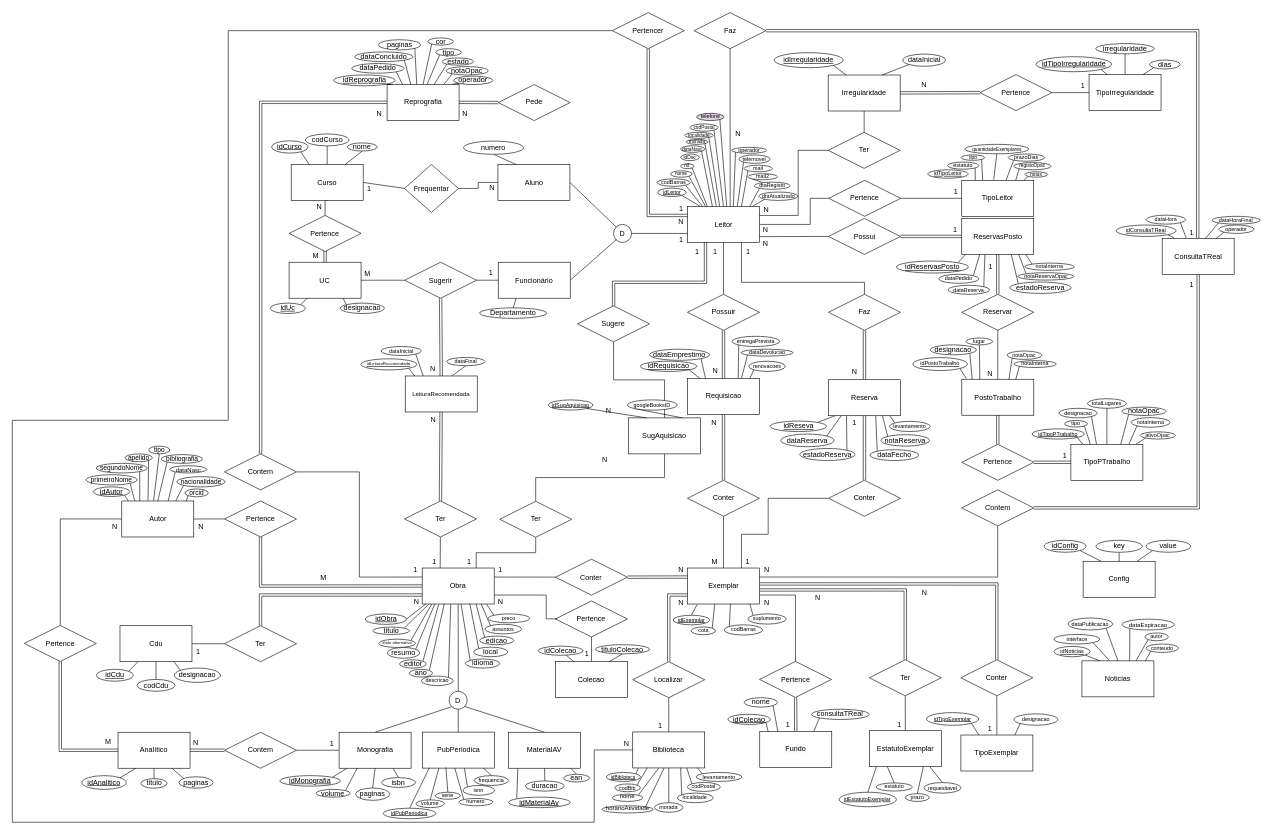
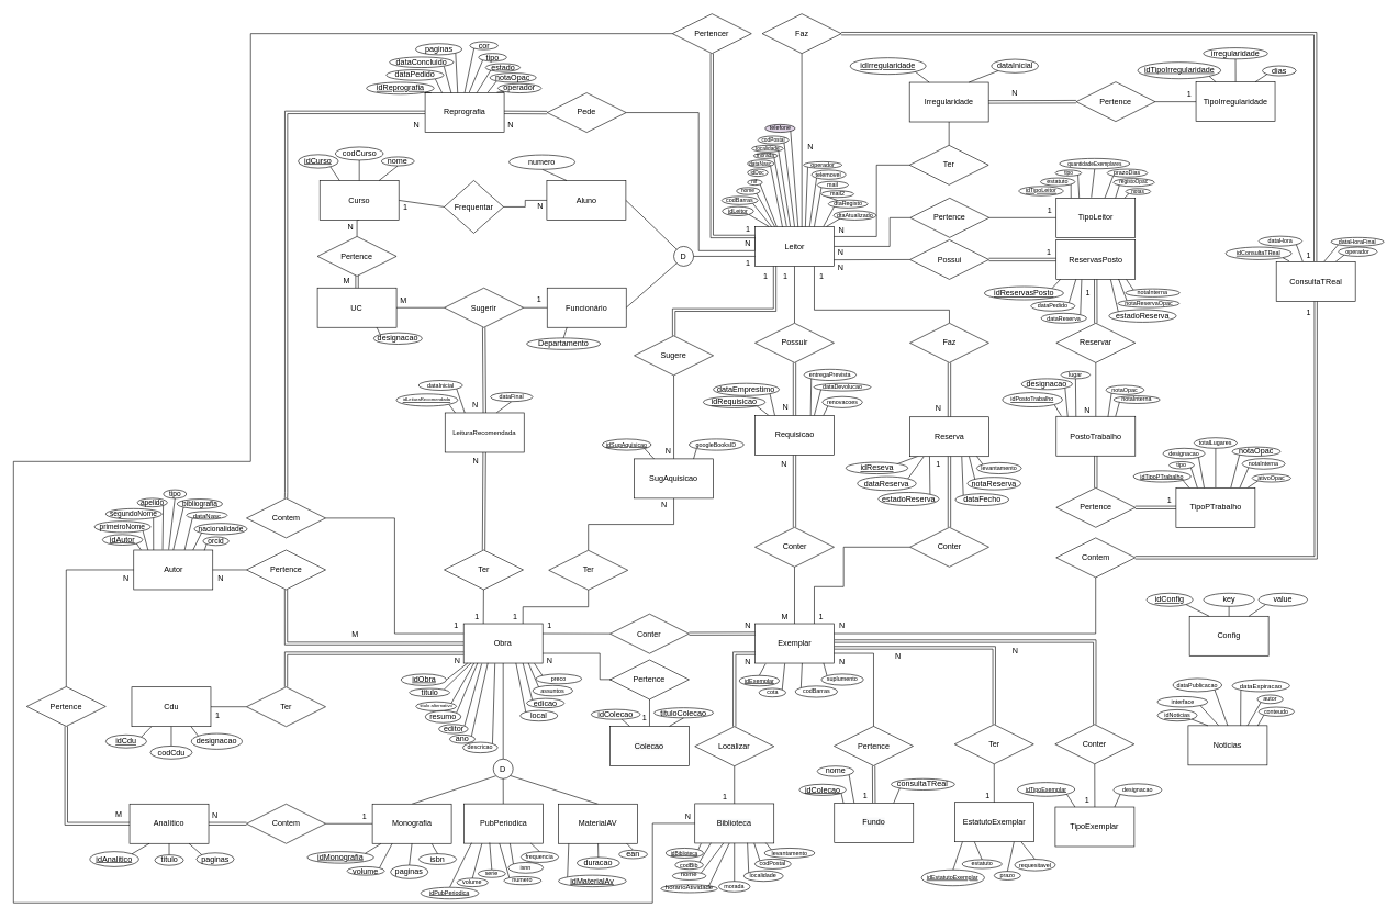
+ <mxCell id="6" style="edgeStyle=orthogonalEdgeStyle;rounded=0;orthogonalLoop=1;jettySize=auto;html=1;exitX=0;exitY=0.25;exitDx=0;exitDy=0;entryX=1;entryY=0.5;entryDx=0;entryDy=0;endArrow=none;endFill=0;fontSize=9;" edge="1" parent="1" source="7" target="94"><mxGeometry relative="1" as="geometry"><Array as="points"><mxPoint x="1146" y="380" /><mxPoint x="1060" y="380" /><mxPoint x="1060" y="170" /></Array></mxGeometry></mxCell>
- <mxCell id="295" style="rounded=0;orthogonalLoop=1;jettySize=auto;html=1;entryX=0.25;entryY=1;entryDx=0;entryDy=0;endArrow=none;endFill=0;strokeColor=#000000;exitX=1;exitY=0;exitDx=0;exitDy=0;" parent="1" source="296" target="292" edge="1"><mxGeometry relative="1" as="geometry"><mxPoint x="505.273" y="507.265" as="sourcePoint" /></mxGeometry></mxCell>
- <mxCell id="296" value="idUc" style="ellipse;whiteSpace=wrap;html=1;fontStyle=4" parent="1" vertex="1"><mxGeometry x="450.13" y="504.62" width="58.5" height="17.38" as="geometry" /></mxCell>
- <mxCell id="157" value="SugAquisicao" style="rounded=0;whiteSpace=wrap;html=1;aspect=fixed;" parent="1" vertex="1"><mxGeometry x="1047.25" y="696" width="120" height="60" as="geometry" /></mxCell>
+ <mxCell id="157" value="SugAquisicao" style="rounded=0;whiteSpace=wrap;html=1;aspect=fixed;" parent="1" vertex="1"><mxGeometry x="962.25" y="696" width="120" height="60" as="geometry" /></mxCell>
- <mxCell id="82" style="rounded=0;orthogonalLoop=1;jettySize=auto;html=1;endArrow=none;endFill=0;exitX=0;exitY=0;exitDx=0;exitDy=0;" parent="1" source="68" target="26" edge="1"><mxGeometry relative="1" as="geometry"><mxPoint x="1054" y="989.25" as="sourcePoint" /><mxPoint x="767" y="1040" as="targetPoint" /></mxGeometry></mxCell>
- <mxCell id="68" value="idioma" style="ellipse;whiteSpace=wrap;html=1;" parent="1" vertex="1"><mxGeometry x="775.5" y="1097.81" width="57" height="15.22" as="geometry" /></mxCell>
